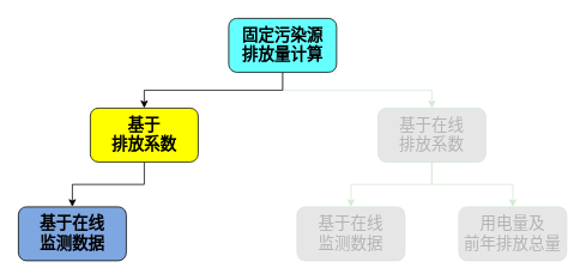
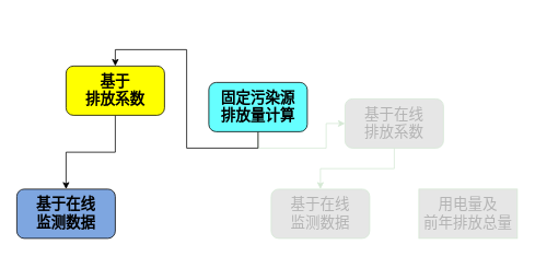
- <mxCell id="4" value="&lt;font style=&quot;font-size: 18px&quot;&gt;&lt;b&gt;固定污染源&lt;br&gt;排放量计算&lt;/b&gt;&lt;/font&gt;" style="rounded=1;whiteSpace=wrap;html=1;fillColor=#66FFFF;" vertex="1" parent="1"><mxGeometry x="254" y="20" width="120" height="60" as="geometry" /></mxCell>
+ <mxCell id="4" value="&lt;font style=&quot;font-size: 18px&quot;&gt;&lt;b&gt;固定污染源&lt;br&gt;排放量计算&lt;/b&gt;&lt;/font&gt;" style="rounded=1;whiteSpace=wrap;html=1;fillColor=#66FFFF;" vertex="1" parent="1"><mxGeometry x="254" y="100" width="120" height="60" as="geometry" /></mxCell>
- <mxCell id="9" value="&lt;font style=&quot;font-size: 18px&quot;&gt;&lt;b&gt;基于&lt;br&gt;排放系数&lt;/b&gt;&lt;/font&gt;" style="rounded=1;whiteSpace=wrap;html=1;fillColor=#FFFF00;" vertex="1" parent="1"><mxGeometry x="100" y="120" width="120" height="60" as="geometry" /></mxCell>
+ <mxCell id="9" value="&lt;font style=&quot;font-size: 18px&quot;&gt;&lt;b&gt;基于&lt;br&gt;排放系数&lt;/b&gt;&lt;/font&gt;" style="rounded=1;whiteSpace=wrap;html=1;fillColor=#FFFF00;" vertex="1" parent="1"><mxGeometry x="80" y="80" width="120" height="60" as="geometry" /></mxCell>
- <mxCell id="6" style="edgeStyle=orthogonalEdgeStyle;rounded=0;orthogonalLoop=1;jettySize=auto;html=1;exitX=0.5;exitY=1;exitDx=0;exitDy=0;entryX=0.5;entryY=0;entryDx=0;entryDy=0;fillColor=#E6E6E6;strokeColor=#D5E8D4;" edge="1" parent="1" source="7" target="11"><mxGeometry relative="1" as="geometry" /></mxCell>
- <mxCell id="11" value="&lt;span style=&quot;font-size: 18px&quot;&gt;&lt;font color=&quot;#b3b3b3&quot;&gt;用电量及&lt;br&gt;前年排放总量&lt;/font&gt;&lt;/span&gt;" style="rounded=1;whiteSpace=wrap;html=1;strokeColor=#D5E8D4;fillColor=#E6E6E6;" vertex="1" parent="1"><mxGeometry x="510" y="230" width="120" height="60" as="geometry" /></mxCell>
+ <mxCell id="11" value="&lt;span style=&quot;font-size: 18px&quot;&gt;&lt;font color=&quot;#b3b3b3&quot;&gt;用电量及&lt;br&gt;前年排放总量&lt;/font&gt;&lt;/span&gt;" style="whiteSpace=wrap;html=1;strokeColor=#D5E8D4;fillColor=#E6E6E6;rounded=0;" vertex="1" parent="1"><mxGeometry x="510" y="230" width="120" height="60" as="geometry" /></mxCell>
